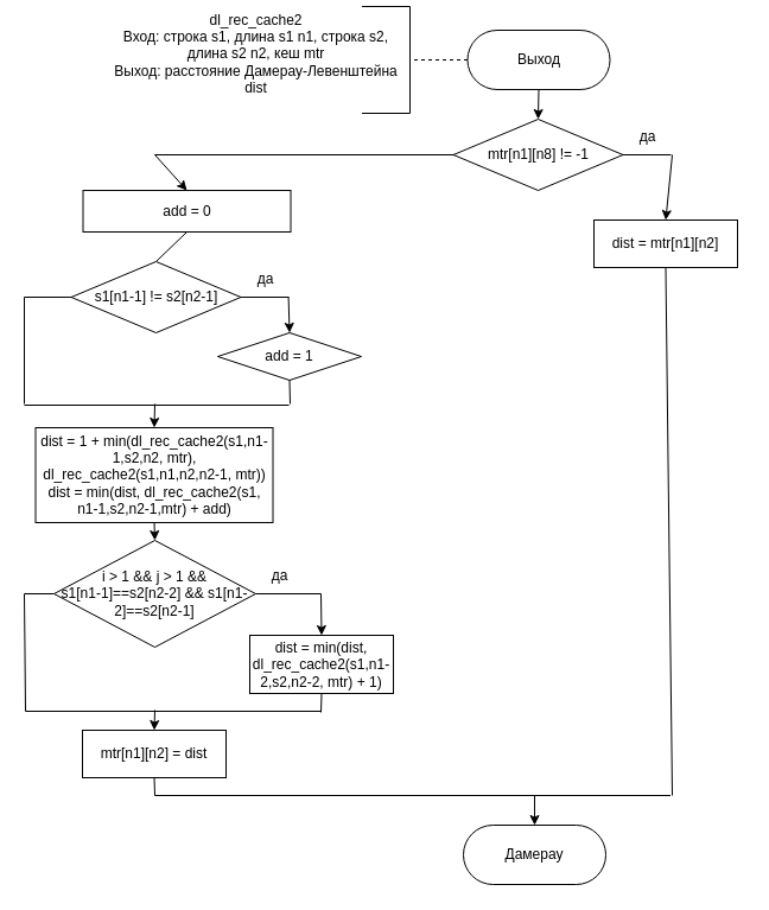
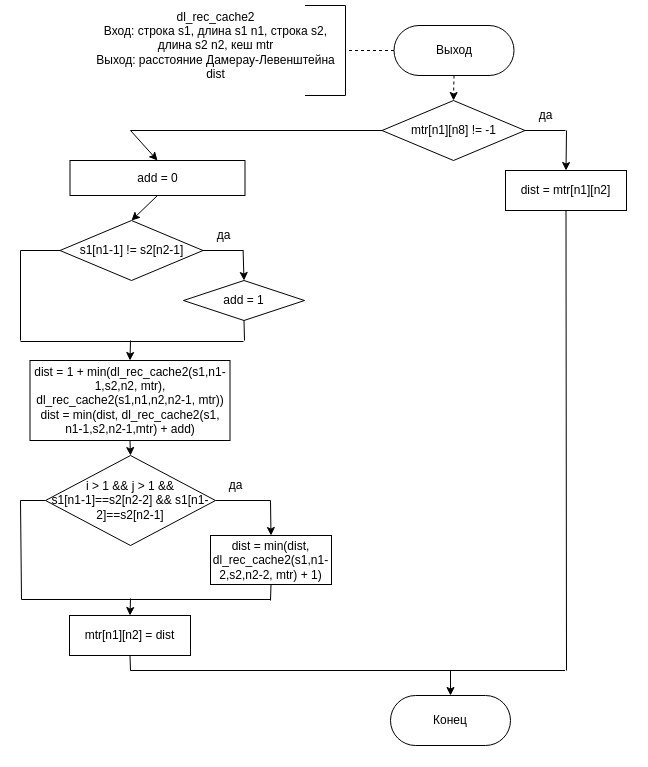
- <mxCell id="34" value="" style="endArrow=classic;html=1;rounded=0;exitX=0.5;exitY=1;exitDx=0;exitDy=0;entryX=0.5;entryY=0;entryDx=0;entryDy=0;" parent="1" source="2" target="6" edge="1"><mxGeometry width="50" height="50" relative="1" as="geometry"><mxPoint x="460" y="80" as="sourcePoint" /><mxPoint x="330" y="-30" as="targetPoint" /></mxGeometry></mxCell>
+ <mxCell id="34" value="" style="endArrow=classic;html=1;rounded=0;exitX=0.5;exitY=1;exitDx=0;exitDy=0;entryX=0.5;entryY=0;entryDx=0;entryDy=0;dashed=1;" parent="1" source="2" target="6" edge="1"><mxGeometry width="50" height="50" relative="1" as="geometry"><mxPoint x="460" y="80" as="sourcePoint" /><mxPoint x="330" y="-30" as="targetPoint" /></mxGeometry></mxCell>
- <mxCell id="11" value="dist = mtr[n1][n2]" style="rounded=0;whiteSpace=wrap;html=1;" parent="1" vertex="1"><mxGeometry x="500" y="185" width="121" height="40" as="geometry" /></mxCell>
+ <mxCell id="11" value="dist = mtr[n1][n2]" style="rounded=0;whiteSpace=wrap;html=1;" parent="1" vertex="1"><mxGeometry x="505" y="170" width="121" height="40" as="geometry" /></mxCell>
- <mxCell id="37" value="" style="endArrow=none;html=1;rounded=0;exitX=0.5;exitY=1;exitDx=0;exitDy=0;entryX=0.5;entryY=0;entryDx=0;entryDy=0;" parent="1" source="15" target="12" edge="1"><mxGeometry width="50" height="50" relative="1" as="geometry"><mxPoint x="280" y="220" as="sourcePoint" /><mxPoint x="330" y="170" as="targetPoint" /></mxGeometry></mxCell>
+ <mxCell id="37" value="" style="endArrow=classic;html=1;rounded=0;exitX=0.5;exitY=1;exitDx=0;exitDy=0;entryX=0.5;entryY=0;entryDx=0;entryDy=0;" parent="1" source="15" target="12" edge="1"><mxGeometry width="50" height="50" relative="1" as="geometry"><mxPoint x="280" y="220" as="sourcePoint" /><mxPoint x="330" y="170" as="targetPoint" /></mxGeometry></mxCell>
- <mxCell id="30" value="Дамерау" style="rounded=1;whiteSpace=wrap;html=1;arcSize=50;" parent="1" vertex="1"><mxGeometry x="390" y="695" width="120" height="50" as="geometry" /></mxCell>
+ <mxCell id="30" value="Конец" style="rounded=1;whiteSpace=wrap;html=1;arcSize=50;" parent="1" vertex="1"><mxGeometry x="390" y="695" width="120" height="50" as="geometry" /></mxCell>
